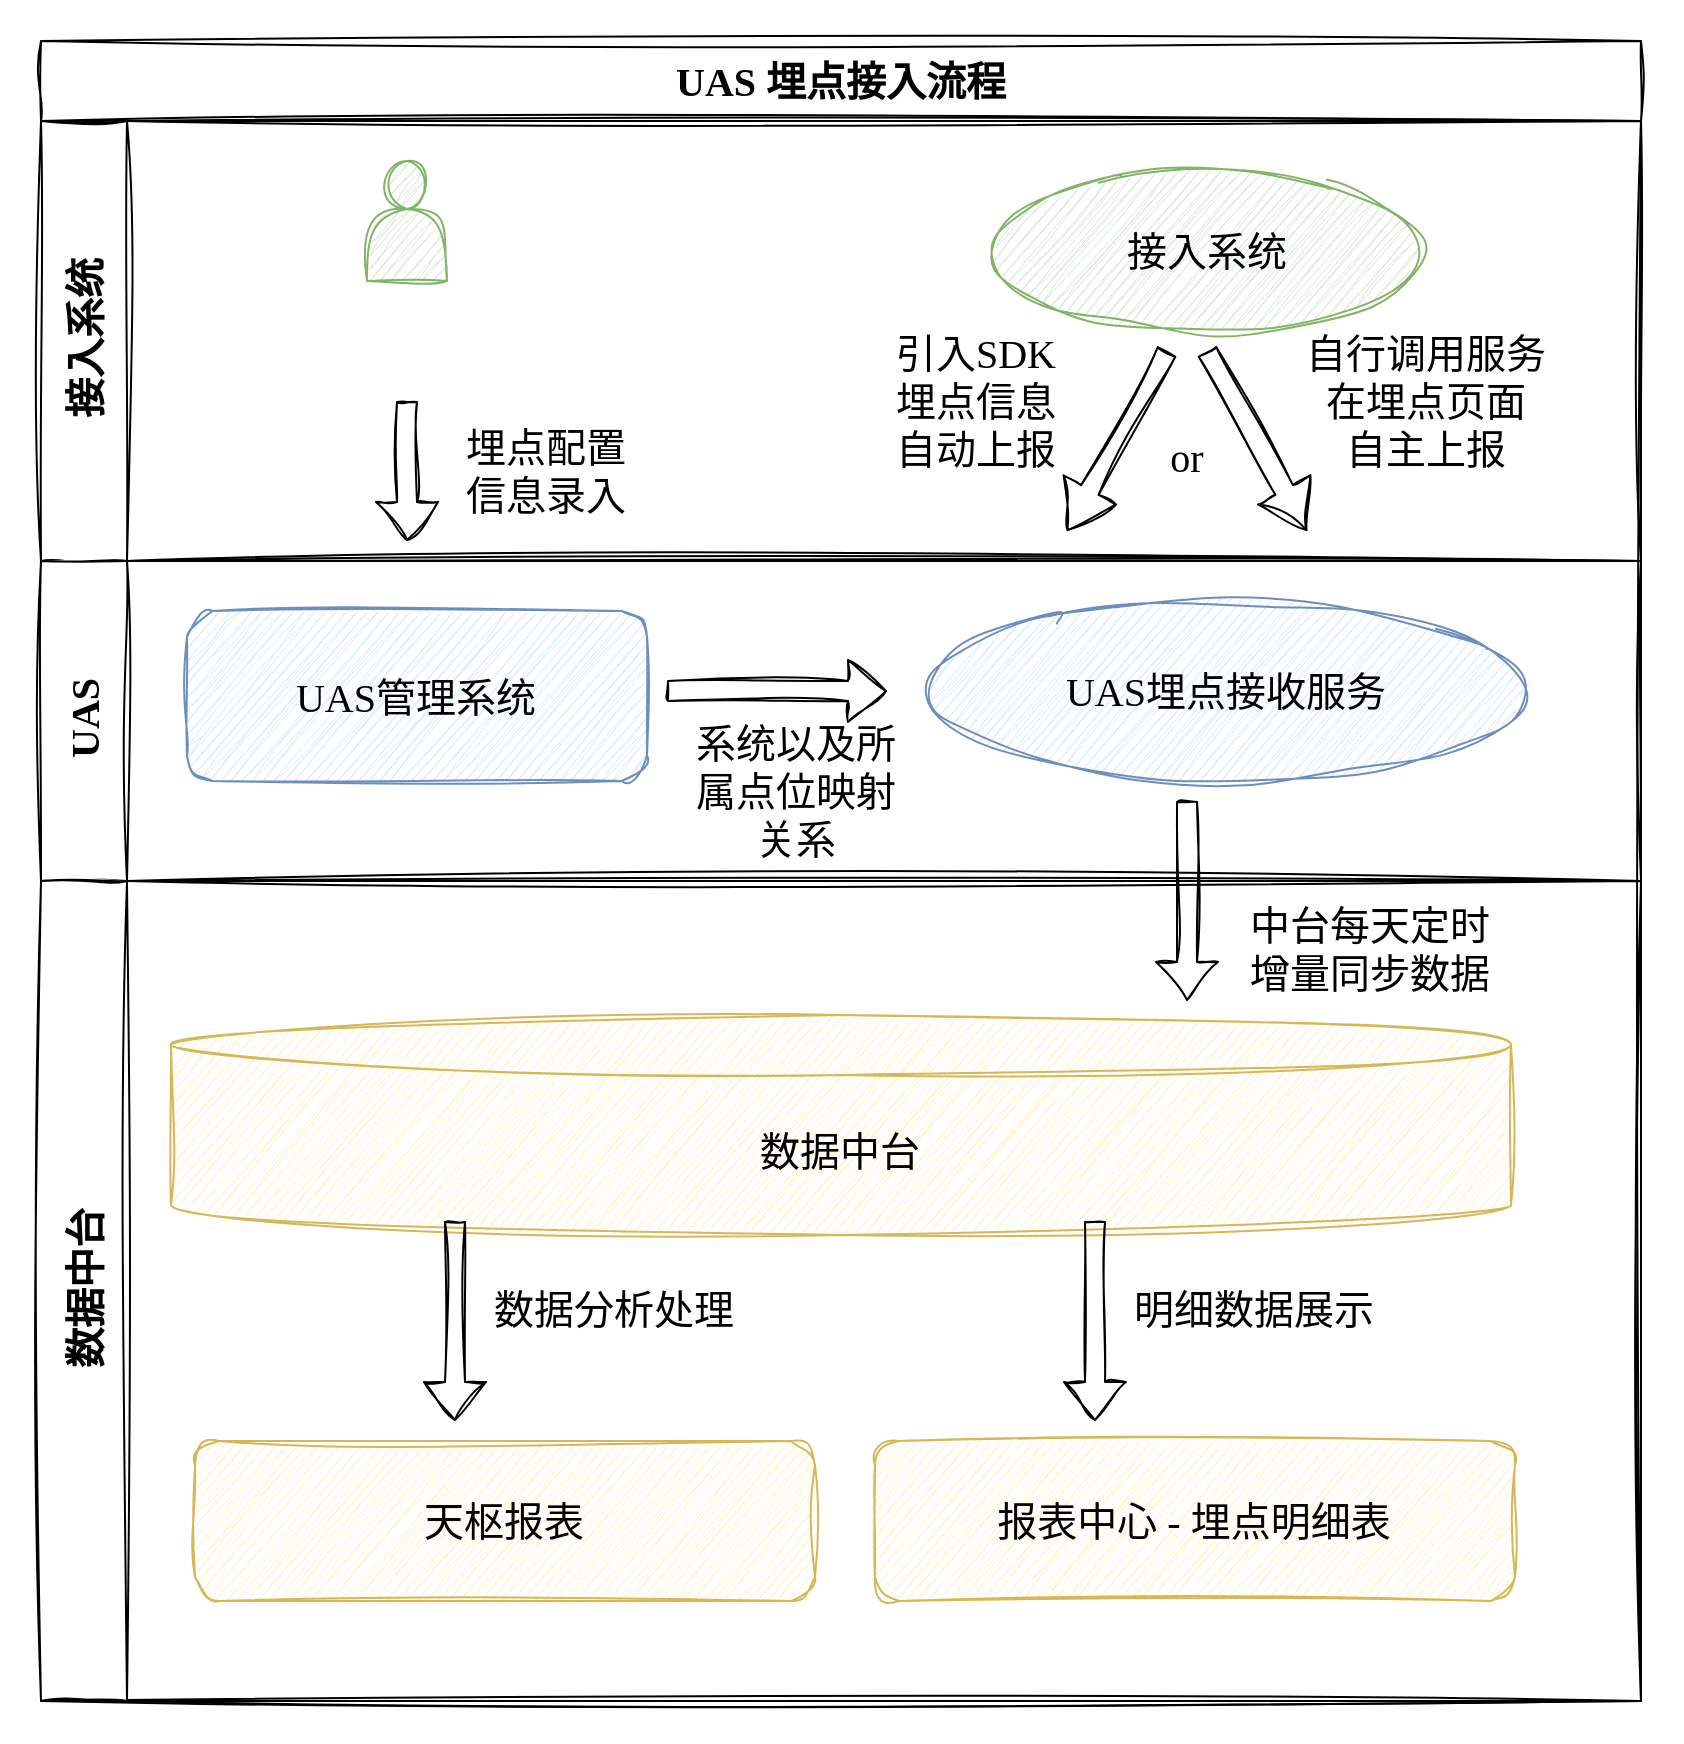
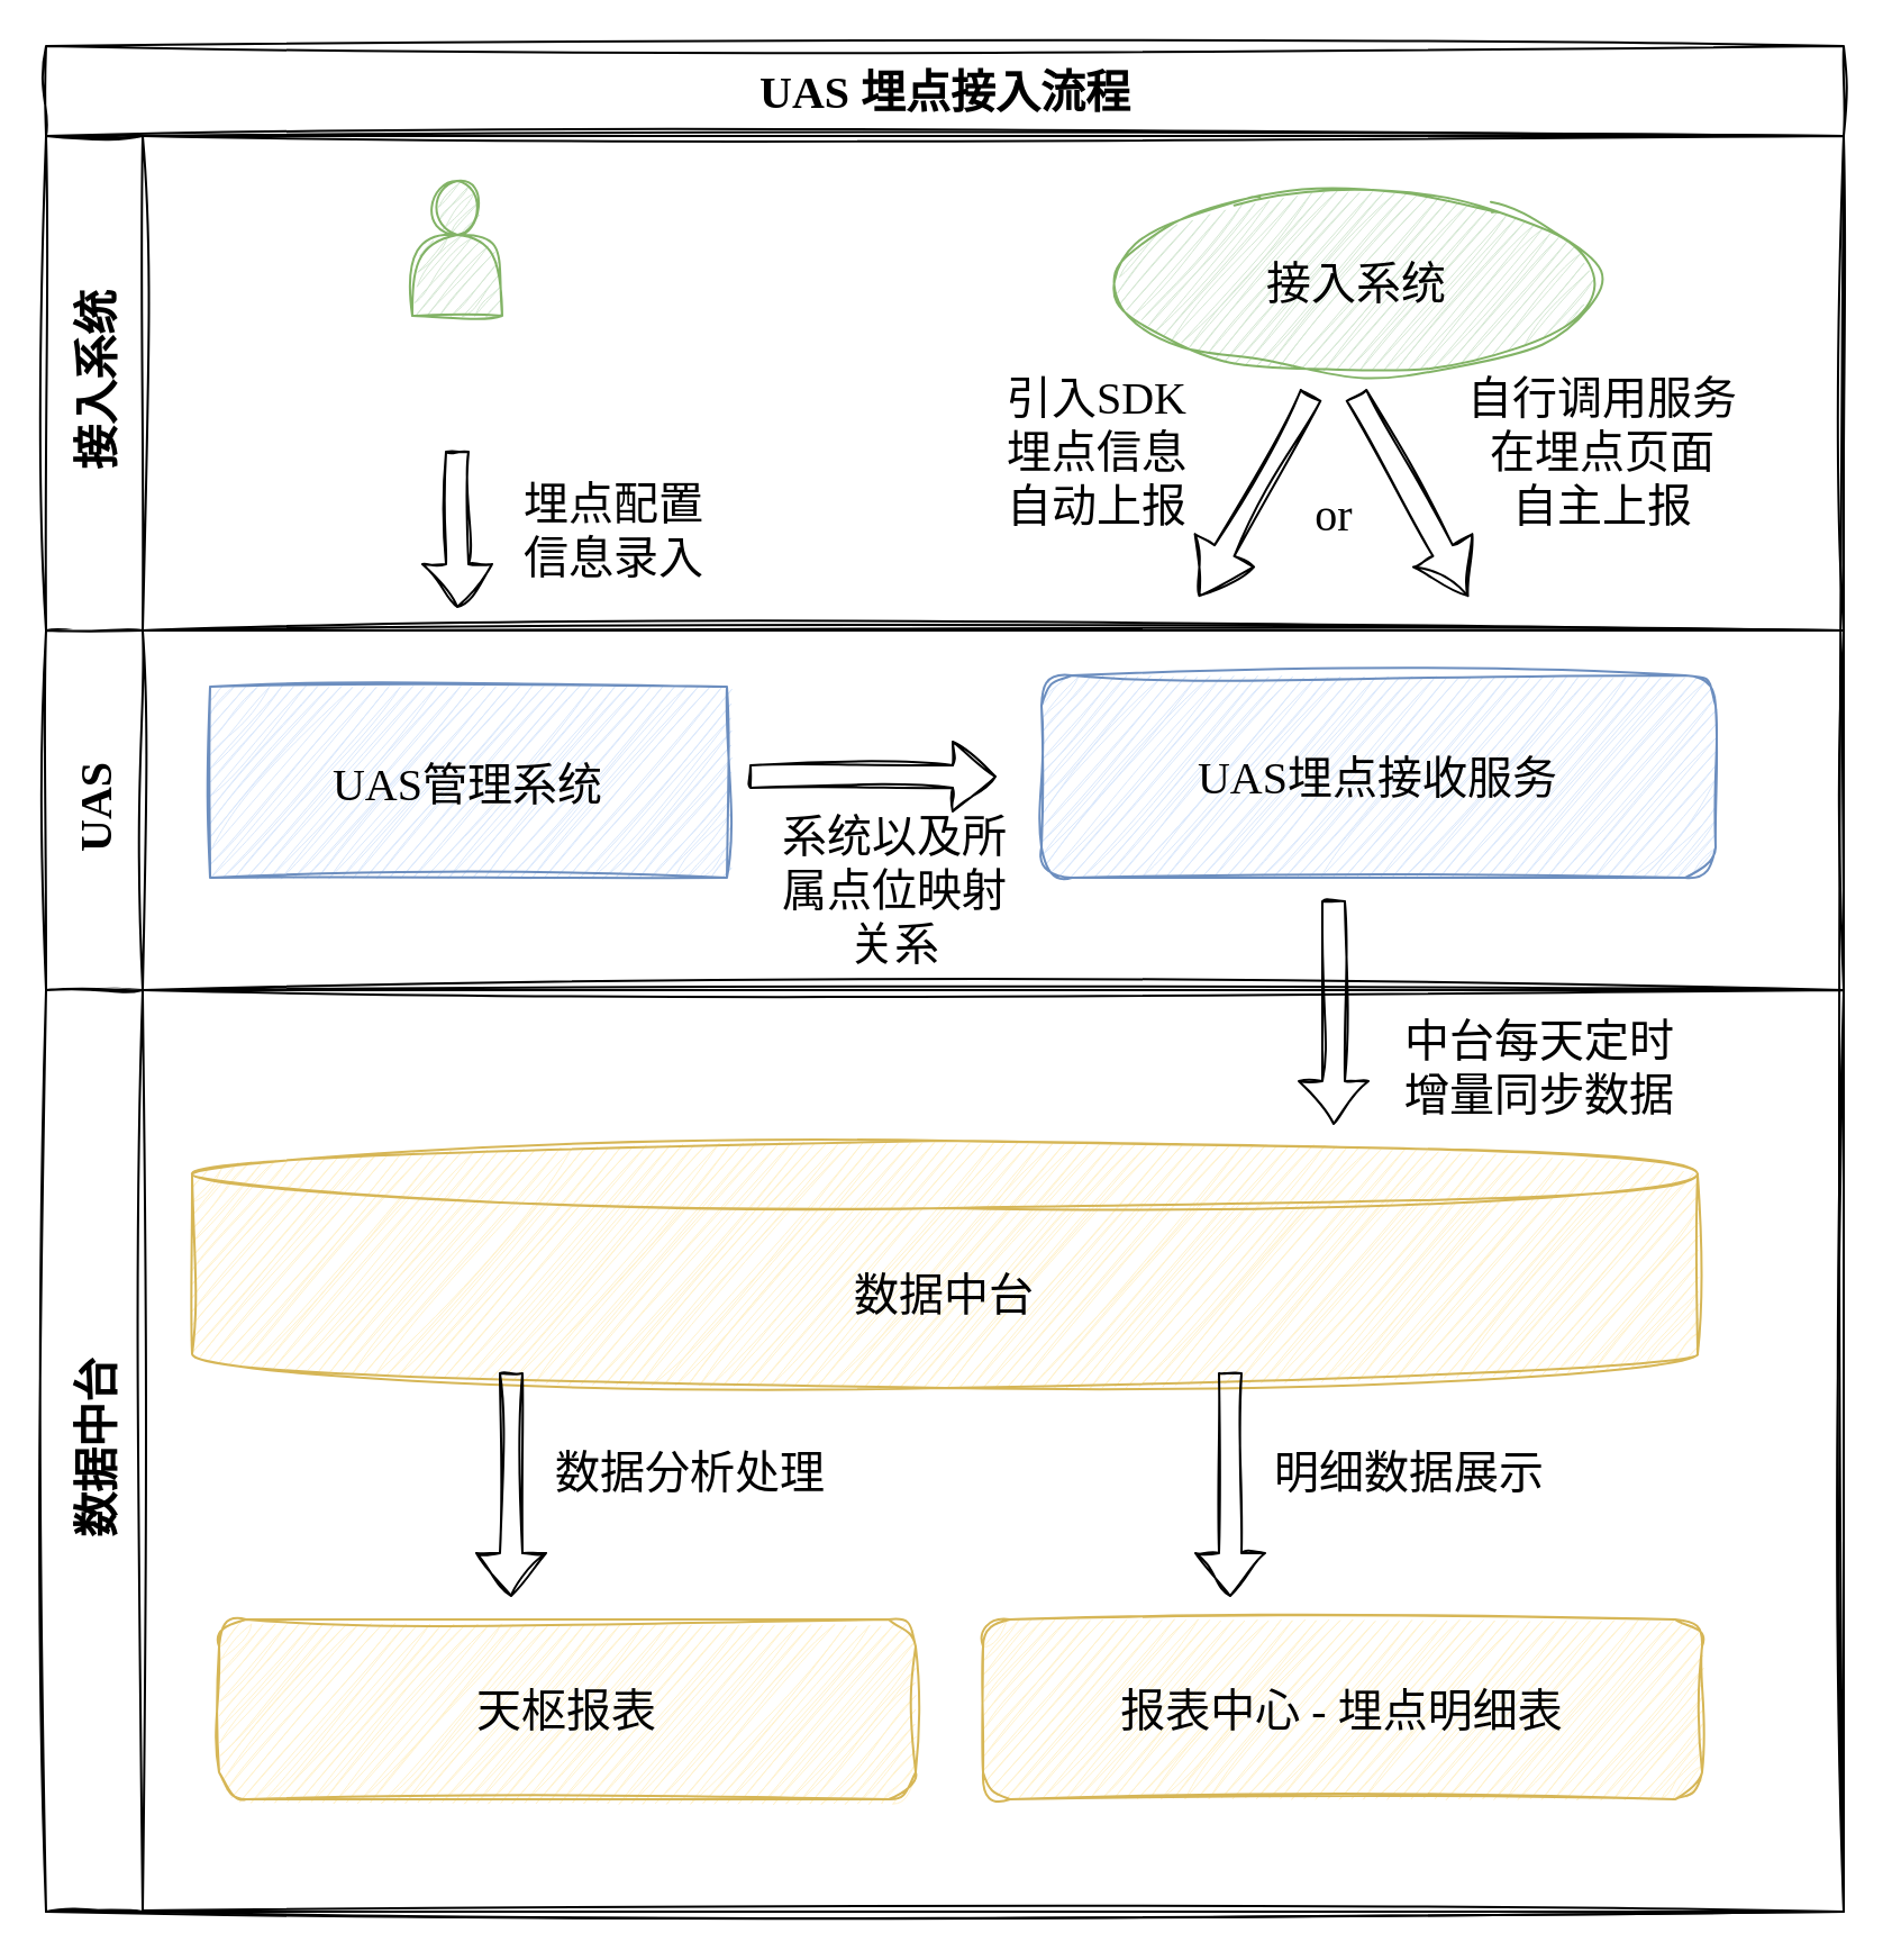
- <mxCell id="15" value="UAS埋点接收服务" style="ellipse;whiteSpace=wrap;html=1;sketch=1;hachureGap=4;jiggle=2;curveFitting=1;fontFamily=Architects Daughter;fontSource=https%3A%2F%2Ffonts.googleapis.com%2Fcss%3Ffamily%3DArchitects%2BDaughter;fontSize=20;fillColor=#dae8fc;strokeColor=#6c8ebf;" vertex="1" parent="13"><mxGeometry x="443" y="20" width="300" height="90" as="geometry" /></mxCell>
+ <mxCell id="15" value="UAS埋点接收服务" style="rounded=1;whiteSpace=wrap;html=1;sketch=1;hachureGap=4;jiggle=2;curveFitting=1;fontFamily=Architects Daughter;fontSource=https%3A%2F%2Ffonts.googleapis.com%2Fcss%3Ffamily%3DArchitects%2BDaughter;fontSize=20;fillColor=#dae8fc;strokeColor=#6c8ebf;" vertex="1" parent="13"><mxGeometry x="443" y="20" width="300" height="90" as="geometry" /></mxCell>
- <mxCell id="14" value="UAS管理系统" style="rounded=1;whiteSpace=wrap;html=1;sketch=1;hachureGap=4;jiggle=2;curveFitting=1;fontFamily=Architects Daughter;fontSource=https%3A%2F%2Ffonts.googleapis.com%2Fcss%3Ffamily%3DArchitects%2BDaughter;fontSize=20;fillColor=#dae8fc;strokeColor=#6c8ebf;" vertex="1" parent="13"><mxGeometry x="73" y="25" width="230" height="85" as="geometry" /></mxCell>
+ <mxCell id="14" value="UAS管理系统" style="whiteSpace=wrap;html=1;sketch=1;hachureGap=4;jiggle=2;curveFitting=1;fontFamily=Architects Daughter;fontSource=https%3A%2F%2Ffonts.googleapis.com%2Fcss%3Ffamily%3DArchitects%2BDaughter;fontSize=20;fillColor=#dae8fc;strokeColor=#6c8ebf;rounded=0;" vertex="1" parent="13"><mxGeometry x="73" y="25" width="230" height="85" as="geometry" /></mxCell>
